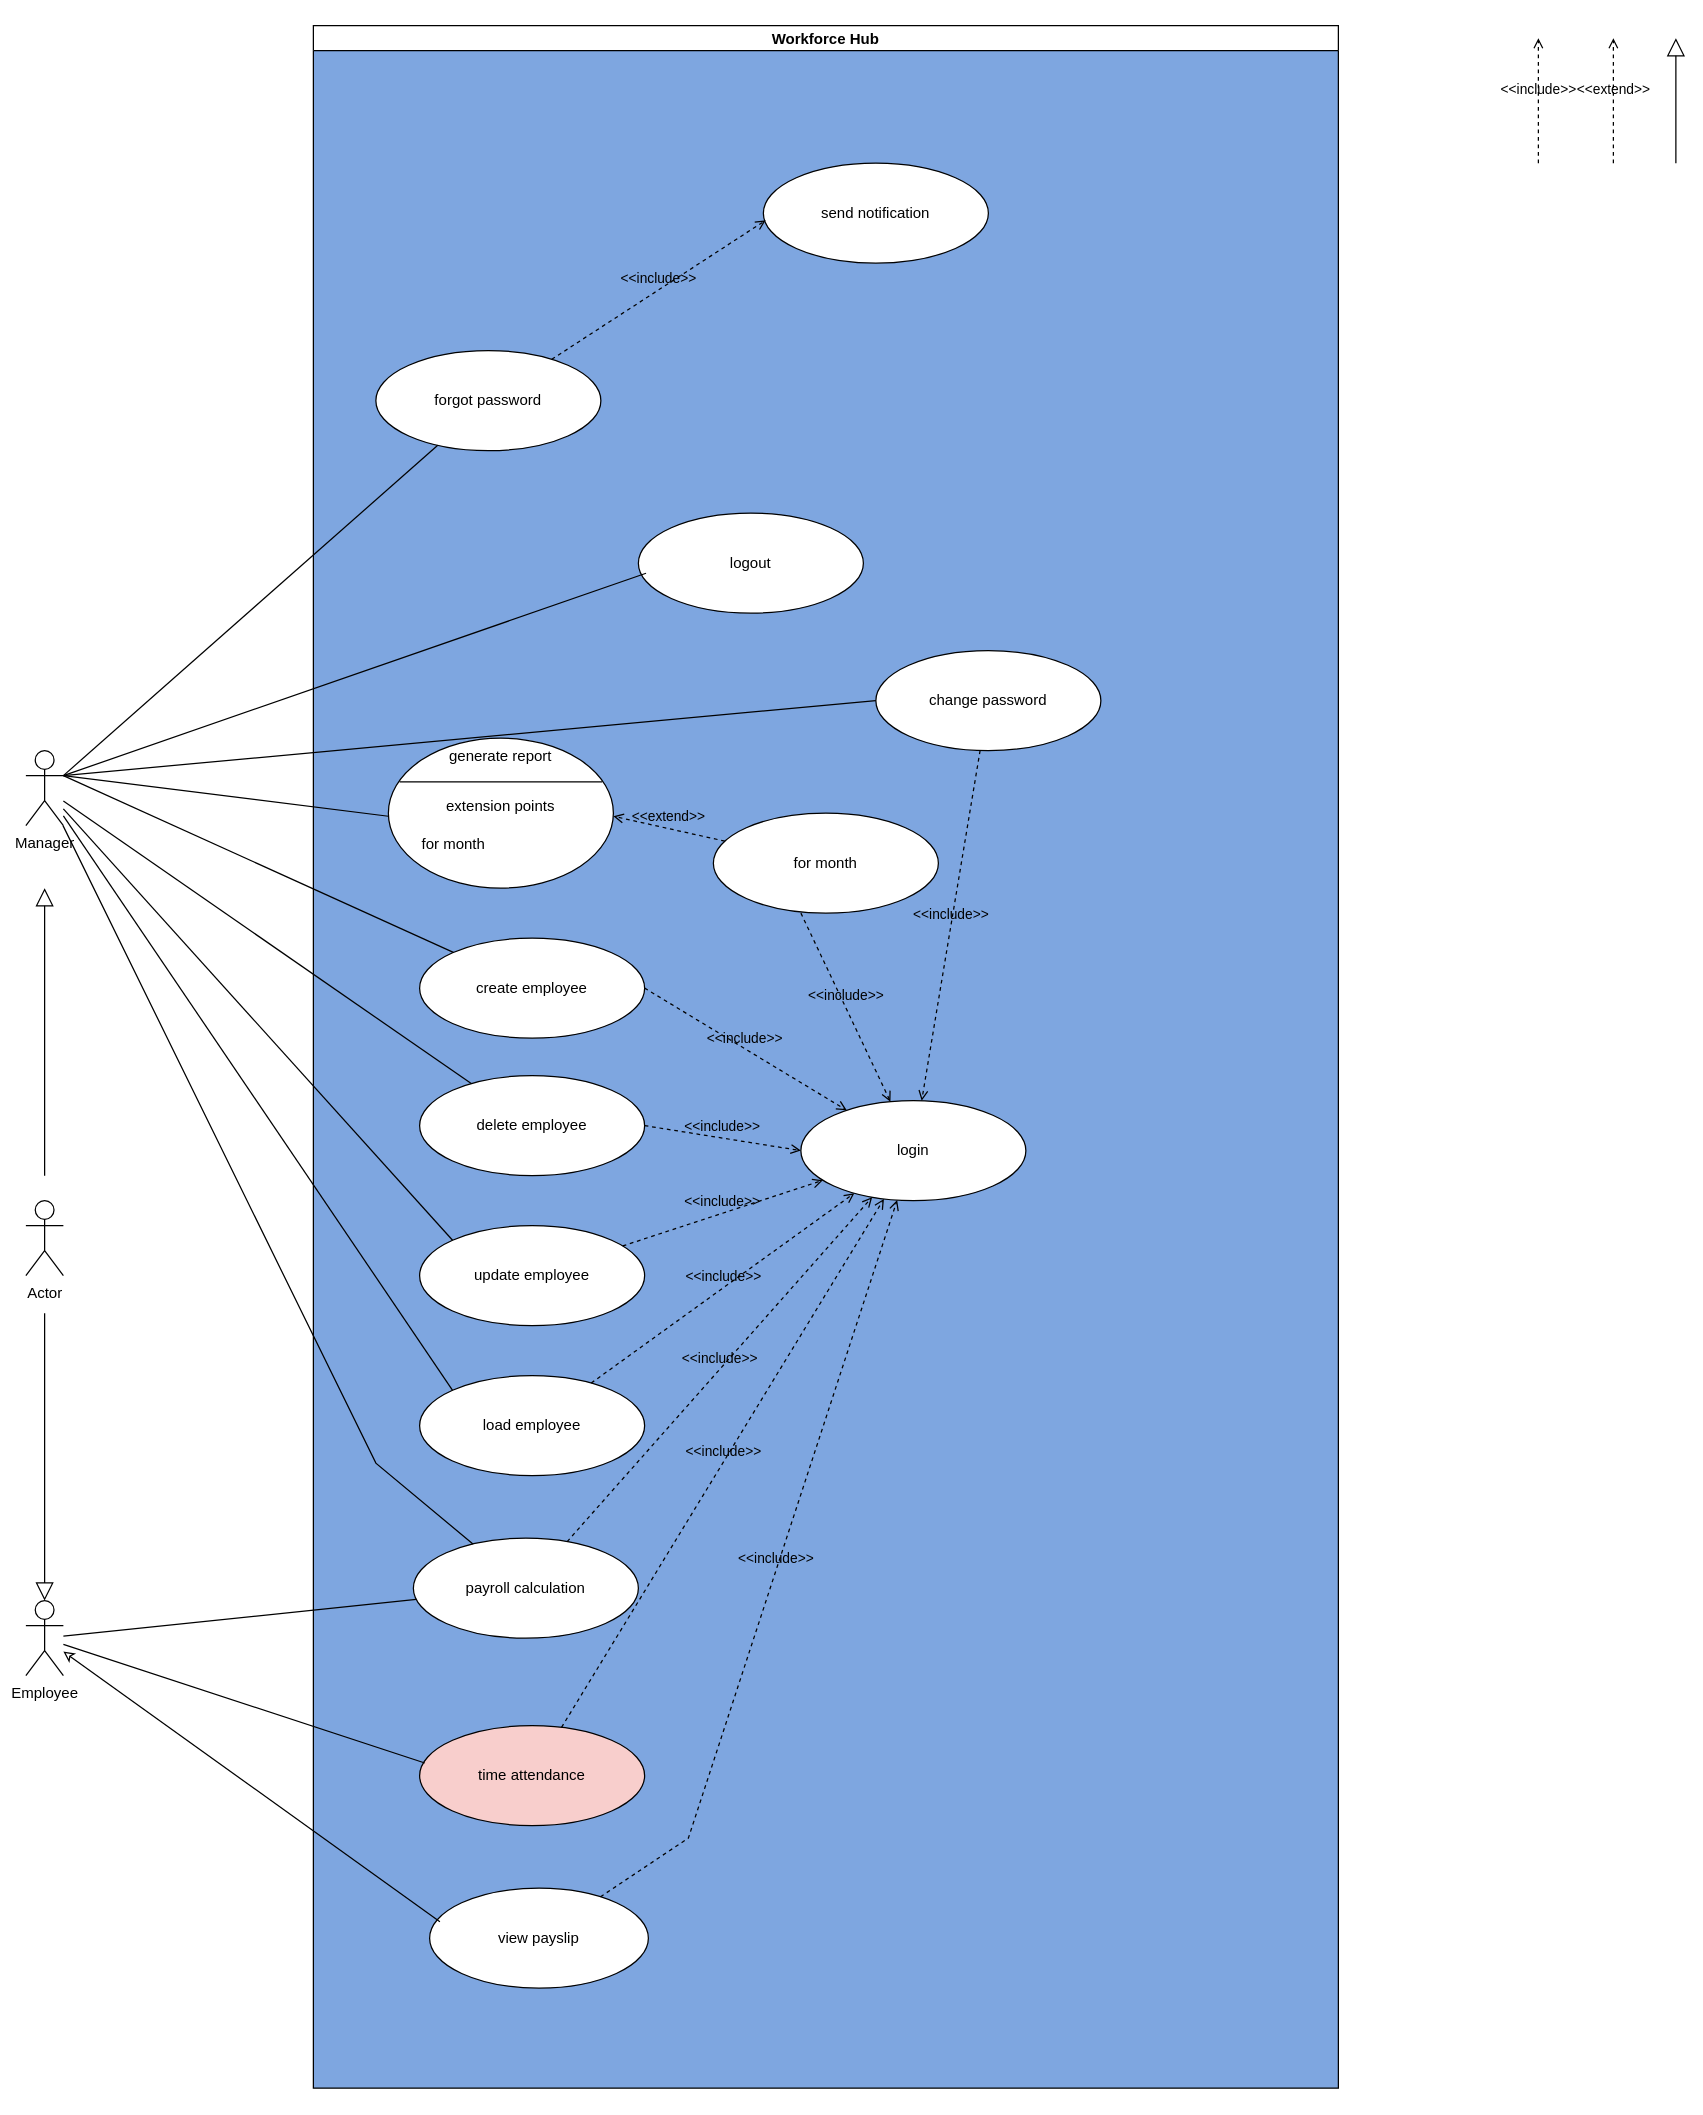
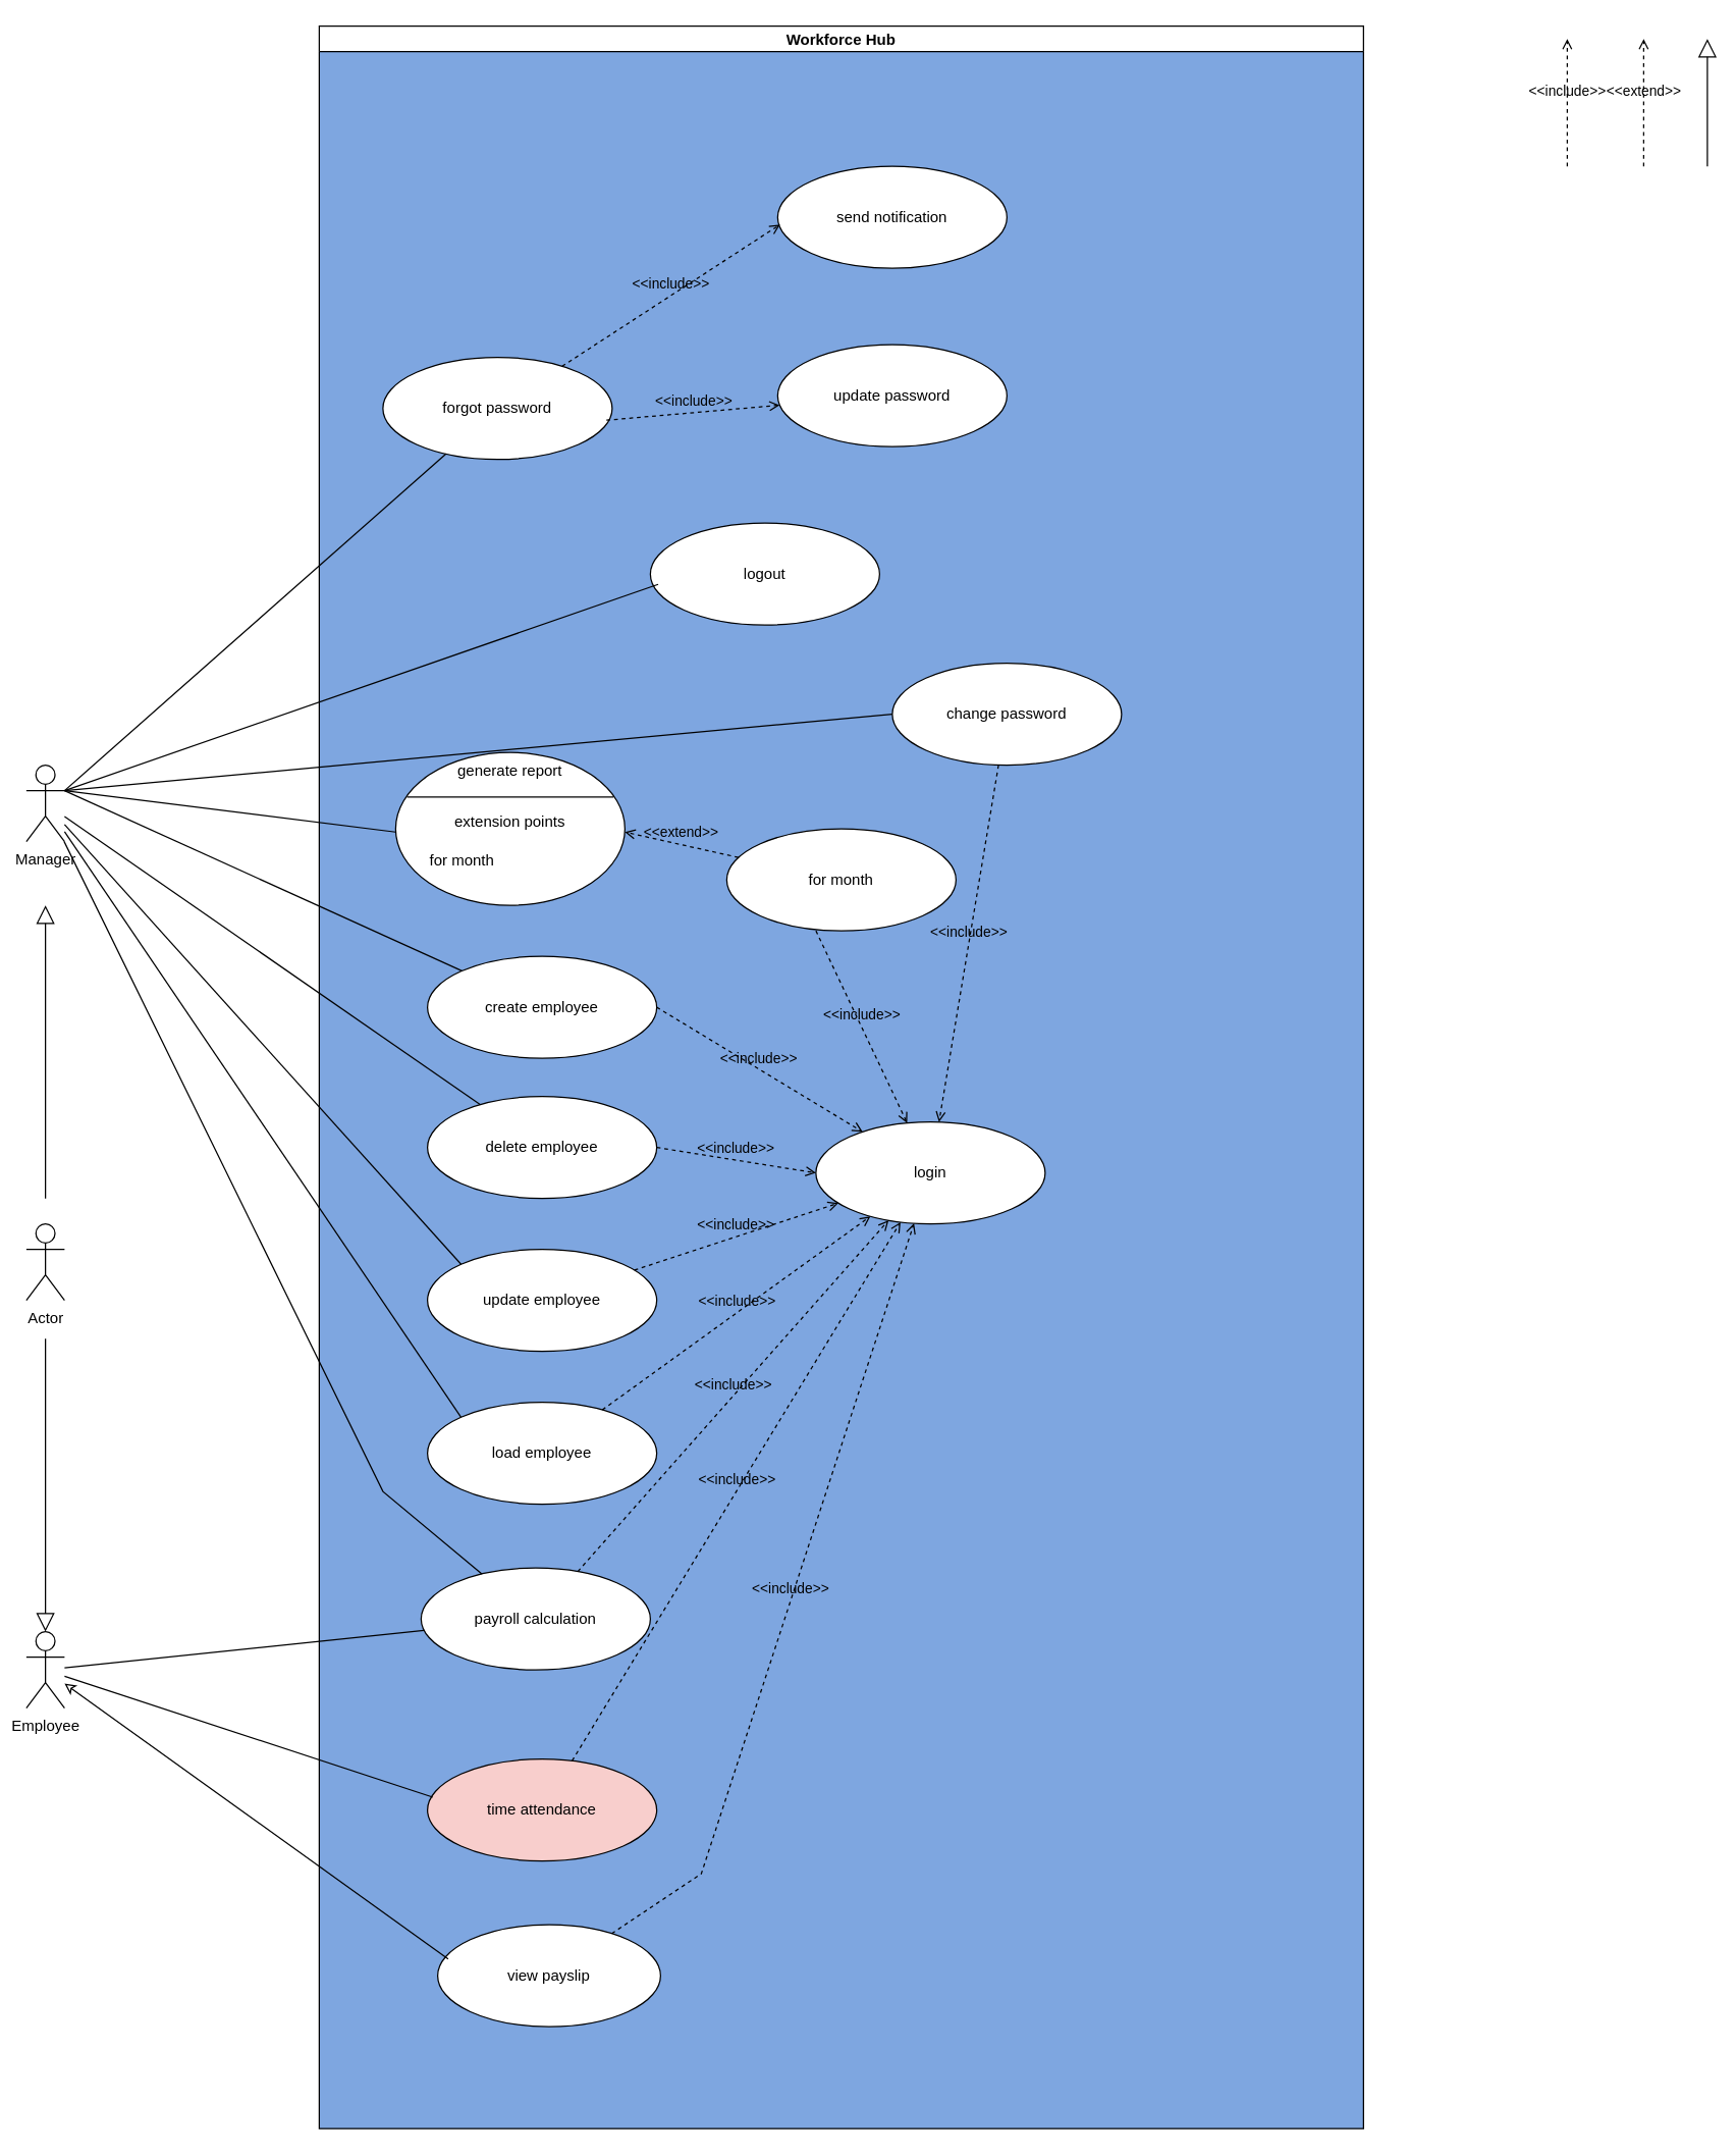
+ <mxCell id="15" value="update password" style="ellipse;whiteSpace=wrap;html=1;" parent="2" vertex="1"><mxGeometry x="360.0" y="250" width="180" height="80" as="geometry" /></mxCell>
+ <mxCell id="28" value="&amp;lt;&amp;lt;include&amp;gt;&amp;gt;" style="html=1;verticalAlign=bottom;labelBackgroundColor=none;endArrow=open;endFill=0;dashed=1;rounded=0;fontStyle=0;exitX=0.975;exitY=0.616;exitDx=0;exitDy=0;exitPerimeter=0;" parent="2" source="13" target="15" edge="1"><mxGeometry x="0.006" width="160" relative="1" as="geometry"><mxPoint x="300" y="227" as="sourcePoint" /><mxPoint x="366" y="200" as="targetPoint" /><mxPoint as="offset" /></mxGeometry></mxCell>
